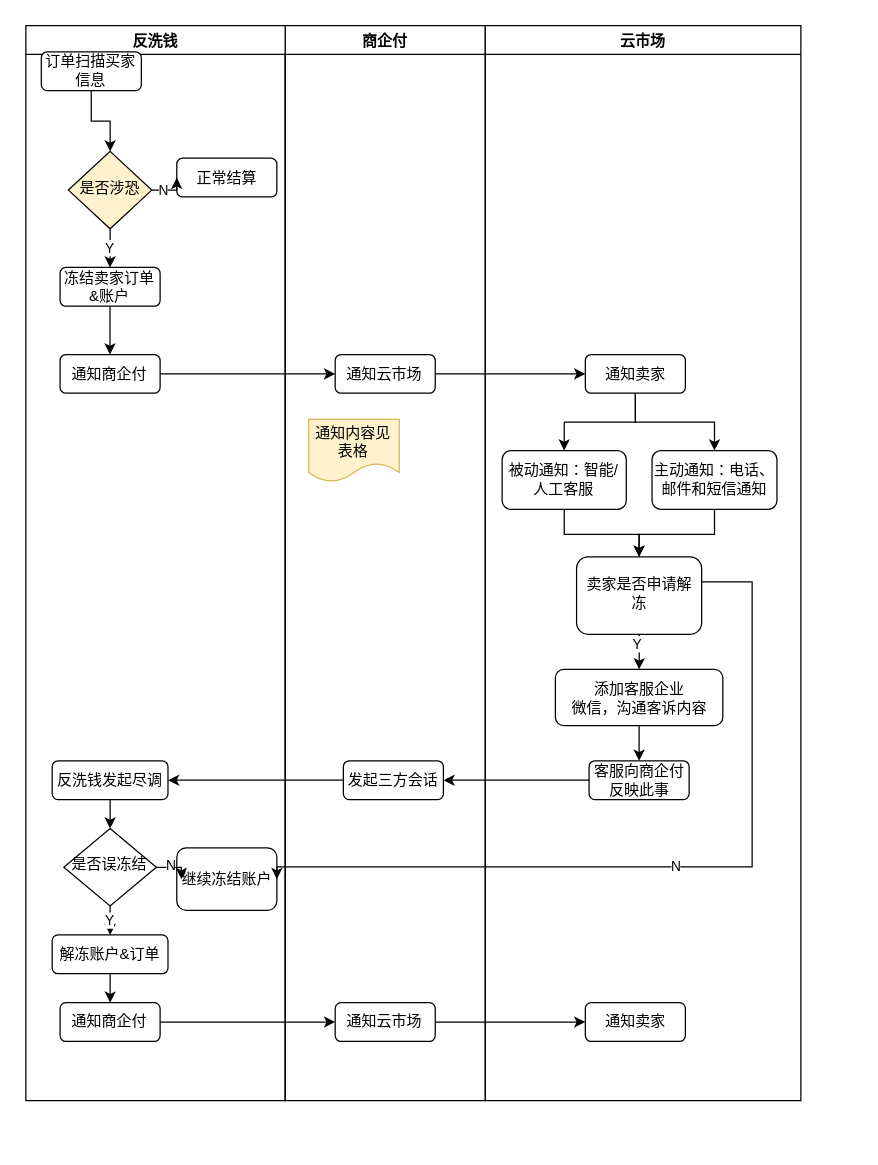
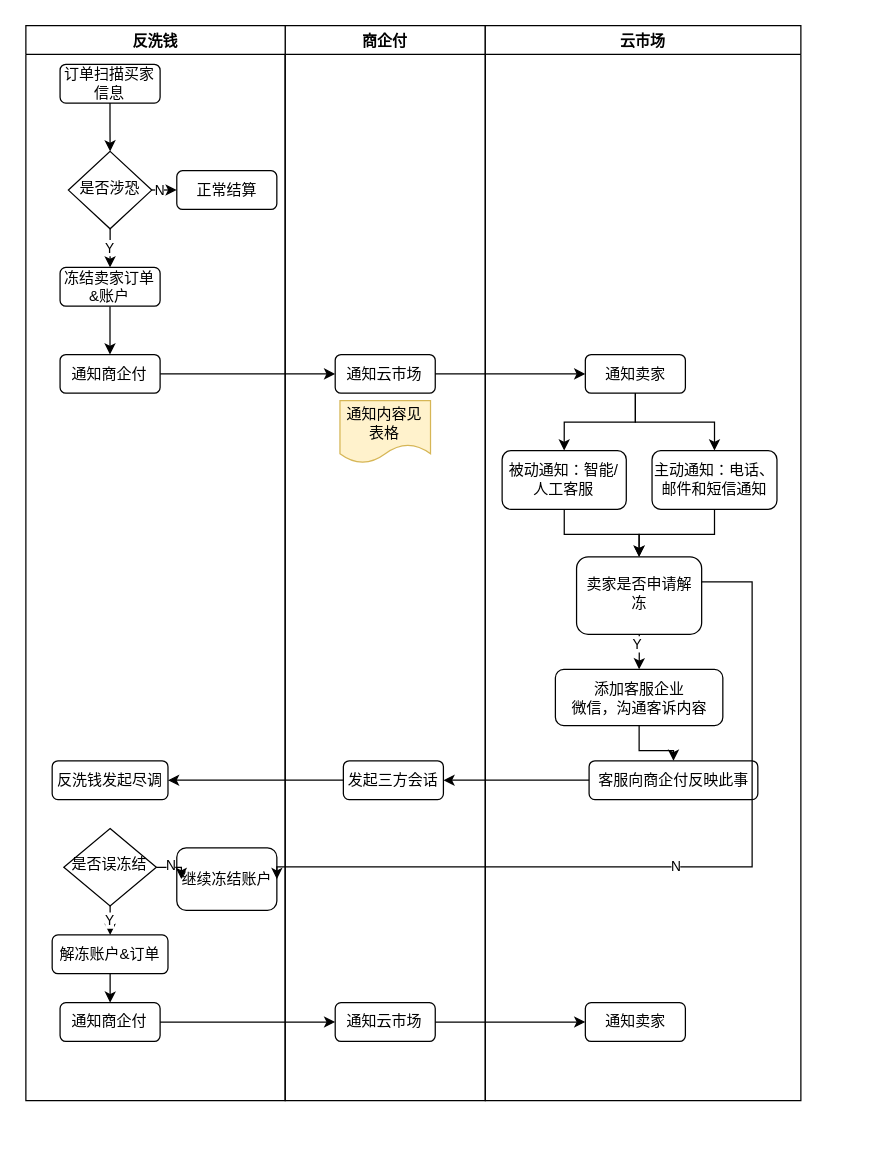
- <mxCell id="39" value="订单扫描买家信息" style="rounded=1;whiteSpace=wrap;html=1;fontSize=12;glass=0;strokeWidth=1;shadow=0;" parent="2" vertex="1"><mxGeometry x="12.348" y="20.957" width="80.043" height="30.957" as="geometry" /></mxCell>
+ <mxCell id="39" value="订单扫描买家信息" style="rounded=1;whiteSpace=wrap;html=1;fontSize=12;glass=0;strokeWidth=1;shadow=0;" parent="2" vertex="1"><mxGeometry x="27.348" y="30.957" width="80.043" height="30.957" as="geometry" /></mxCell>
- <mxCell id="11" value="正常结算" style="rounded=1;whiteSpace=wrap;html=1;fontSize=12;glass=0;strokeWidth=1;shadow=0;" parent="10" vertex="1"><mxGeometry x="120.731" y="106.087" width="80.043" height="30.957" as="geometry" /></mxCell>
+ <mxCell id="11" value="正常结算" style="rounded=1;whiteSpace=wrap;html=1;fontSize=12;glass=0;strokeWidth=1;shadow=0;" parent="10" vertex="1"><mxGeometry x="120.731" y="116.087" width="80.043" height="30.957" as="geometry" /></mxCell>
- <mxCell id="37" value="是否涉恐" style="rhombus;whiteSpace=wrap;html=1;shadow=0;fontFamily=Helvetica;fontSize=12;align=center;strokeWidth=1;spacing=6;spacingTop=-4;fillColor=#fff2cc;" parent="2" vertex="1"><mxGeometry x="34.018" y="100.609" width="66.702" height="61.913" as="geometry" /></mxCell>
+ <mxCell id="37" value="是否涉恐" style="rhombus;whiteSpace=wrap;html=1;shadow=0;fontFamily=Helvetica;fontSize=12;align=center;strokeWidth=1;spacing=6;spacingTop=-4;" parent="2" vertex="1"><mxGeometry x="34.018" y="100.609" width="66.702" height="61.913" as="geometry" /></mxCell>
- <mxCell id="9" value="通知内容见表格" style="shape=document;whiteSpace=wrap;html=1;boundedLbl=1;fillColor=#fff2cc;strokeColor=#d6b656;" vertex="1" parent="3"><mxGeometry x="18.83" y="315" width="72.44" height="50" as="geometry" /></mxCell>
+ <mxCell id="9" value="通知内容见表格" style="shape=document;whiteSpace=wrap;html=1;boundedLbl=1;fillColor=#fff2cc;strokeColor=#d6b656;" vertex="1" parent="3"><mxGeometry x="43.83" y="300" width="72.44" height="50" as="geometry" /></mxCell>
- <mxCell id="17" value="客服向商企付反映此事" style="rounded=1;whiteSpace=wrap;html=1;fontSize=12;glass=0;strokeWidth=1;shadow=0;" parent="15" vertex="1"><mxGeometry x="83.042" y="588.174" width="80.043" height="30.957" as="geometry" /></mxCell>
+ <mxCell id="17" value="客服向商企付反映此事" style="rounded=1;whiteSpace=wrap;html=1;fontSize=12;glass=0;strokeWidth=1;shadow=0;" parent="15" vertex="1"><mxGeometry x="83.042" y="588.174" width="135" height="30.957" as="geometry" /></mxCell>
- <mxCell id="40" value="" style="edgeStyle=orthogonalEdgeStyle;rounded=0;orthogonalLoop=1;jettySize=auto;html=1;" parent="2" source="12" target="42" edge="1"><mxGeometry relative="1" as="geometry" /></mxCell>
